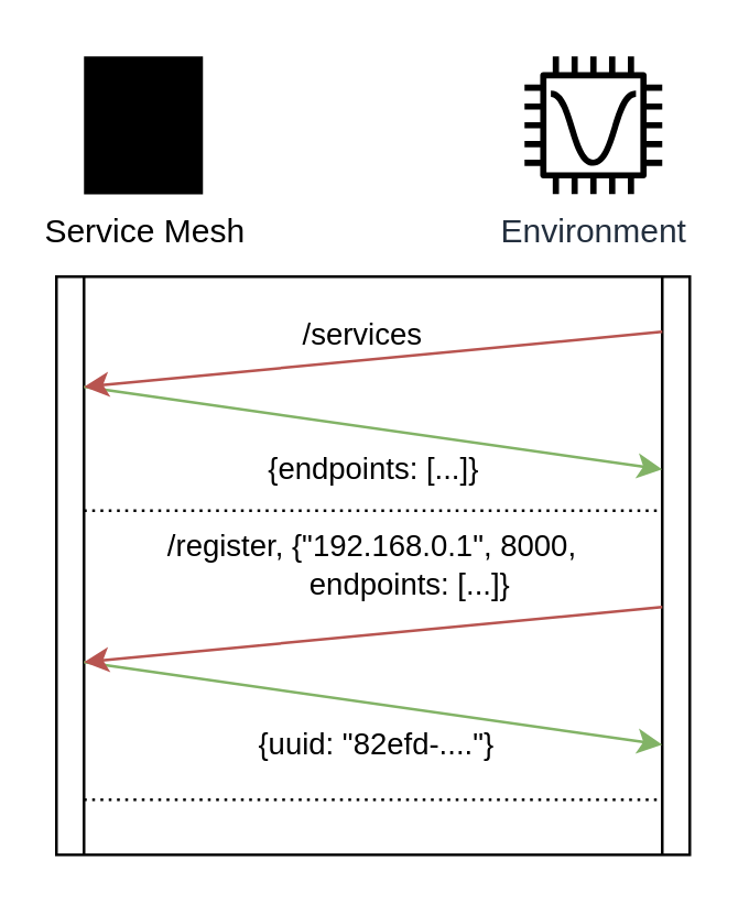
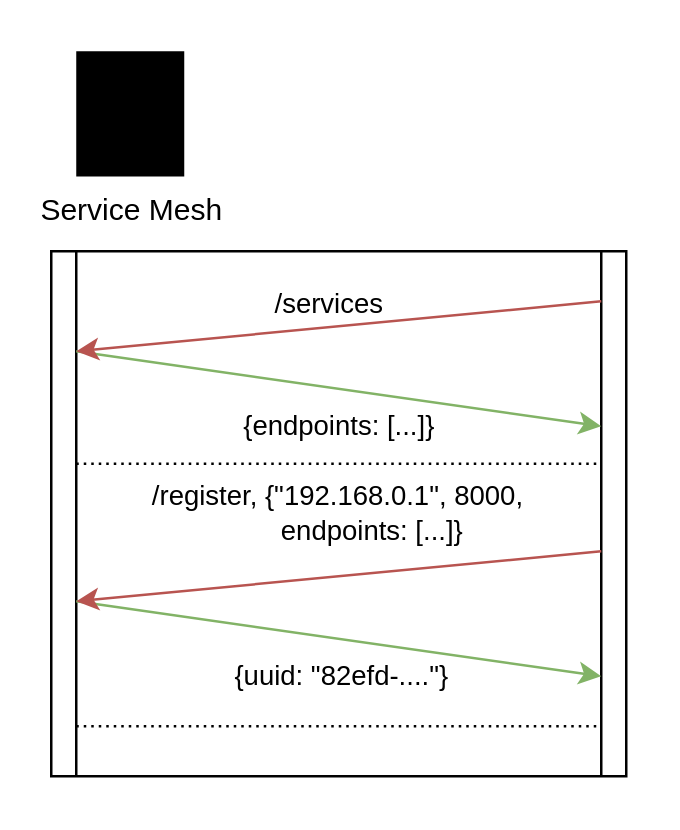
- <mxCell id="4" value="Environment" style="sketch=0;outlineConnect=0;fontColor=#232F3E;gradientColor=none;fillColor=#000000;strokeColor=none;dashed=0;verticalLabelPosition=bottom;verticalAlign=top;align=center;html=1;fontSize=12;fontStyle=0;aspect=fixed;pointerEvents=1;shape=mxgraph.aws4.braket_simulator_3;" vertex="1" parent="2"><mxGeometry x="170" width="50" height="50" as="geometry" /></mxCell>
